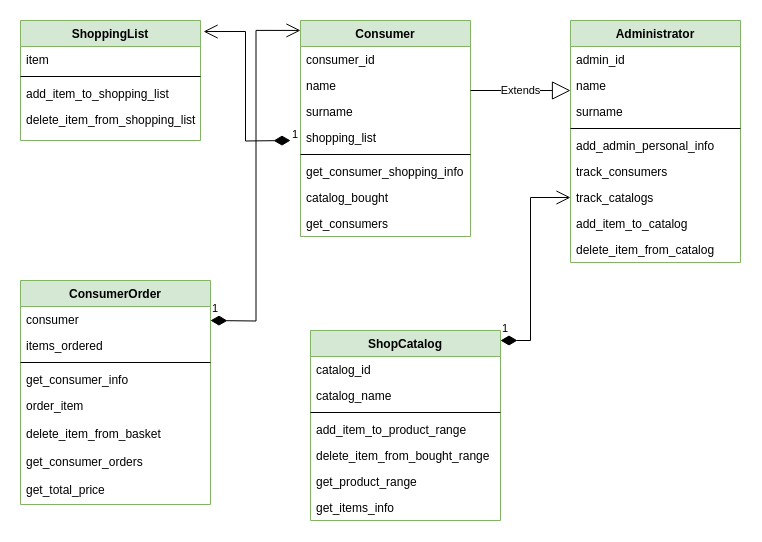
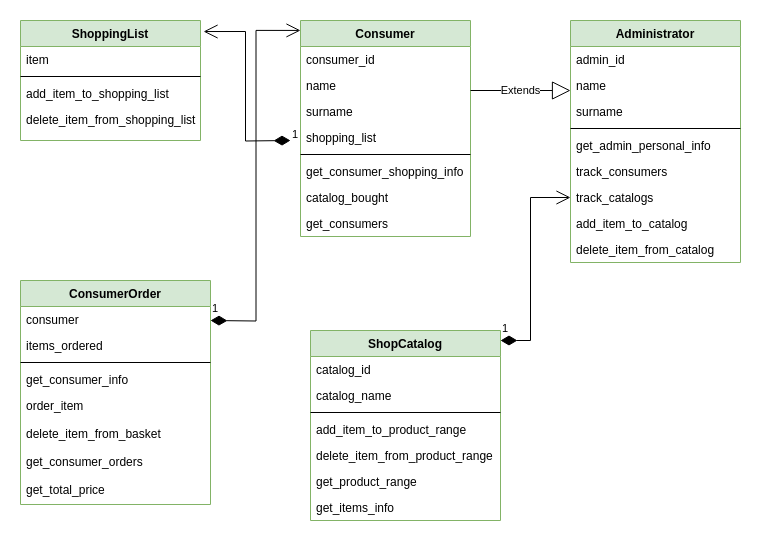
- <mxCell id="16" value="add_admin_personal_info" style="text;align=left;verticalAlign=top;spacingLeft=4;spacingRight=4;overflow=hidden;rotatable=0;points=[[0,0.5],[1,0.5]];portConstraint=eastwest;" vertex="1" parent="11"><mxGeometry y="112" width="170" height="26" as="geometry" /></mxCell>
+ <mxCell id="16" value="get_admin_personal_info" style="text;align=left;verticalAlign=top;spacingLeft=4;spacingRight=4;overflow=hidden;rotatable=0;points=[[0,0.5],[1,0.5]];portConstraint=eastwest;" vertex="1" parent="11"><mxGeometry y="112" width="170" height="26" as="geometry" /></mxCell>
- <mxCell id="26" value="delete_item_from_bought_range" style="text;align=left;verticalAlign=top;spacingLeft=4;spacingRight=4;overflow=hidden;rotatable=0;points=[[0,0.5],[1,0.5]];portConstraint=eastwest;" vertex="1" parent="21"><mxGeometry y="112" width="190" height="26" as="geometry" /></mxCell>
+ <mxCell id="26" value="delete_item_from_product_range" style="text;align=left;verticalAlign=top;spacingLeft=4;spacingRight=4;overflow=hidden;rotatable=0;points=[[0,0.5],[1,0.5]];portConstraint=eastwest;" vertex="1" parent="21"><mxGeometry y="112" width="190" height="26" as="geometry" /></mxCell>
